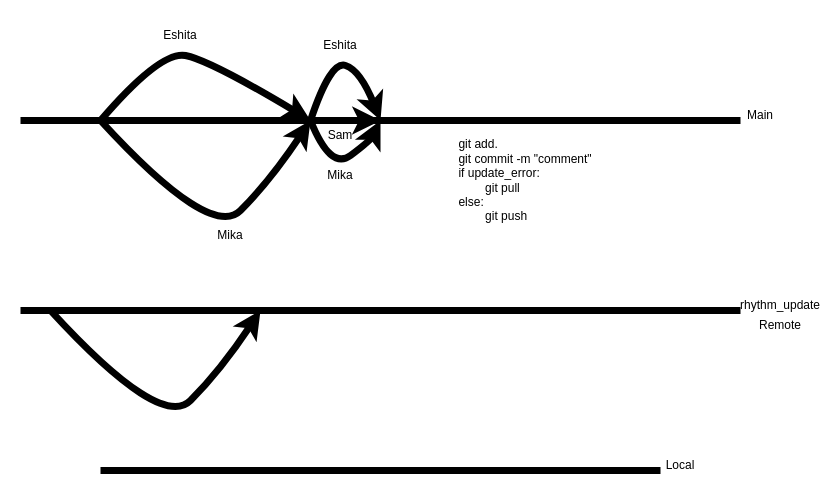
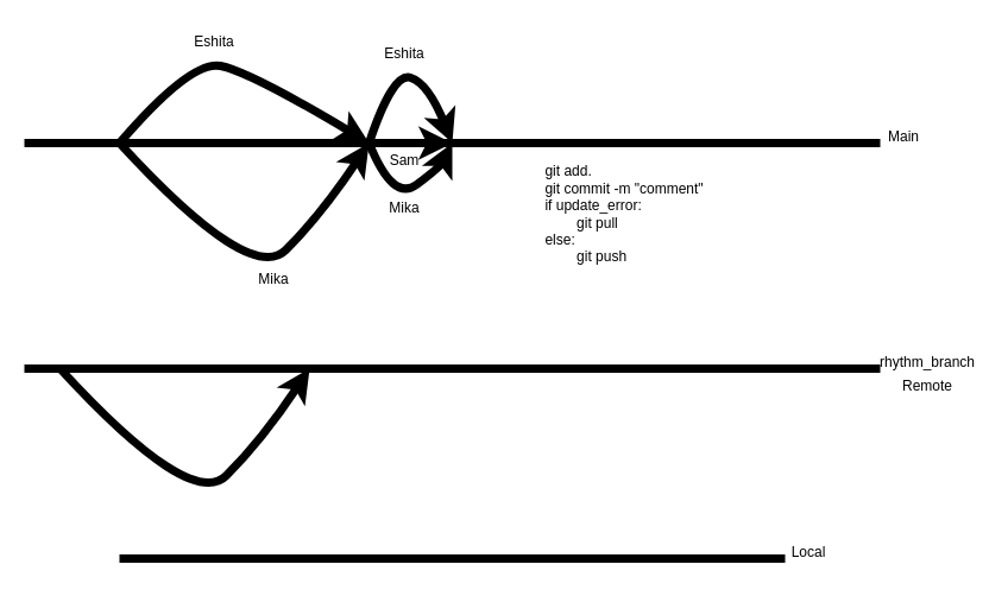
- <mxCell id="19" value="rhythm_update" style="text;html=1;strokeColor=none;fillColor=none;align=center;verticalAlign=middle;whiteSpace=wrap;rounded=0;" vertex="1" parent="1"><mxGeometry x="750" y="290" width="60" height="30" as="geometry" /></mxCell>
+ <mxCell id="19" value="rhythm_branch" style="text;html=1;strokeColor=none;fillColor=none;align=center;verticalAlign=middle;whiteSpace=wrap;rounded=0;" vertex="1" parent="1"><mxGeometry x="750" y="290" width="60" height="30" as="geometry" /></mxCell>
